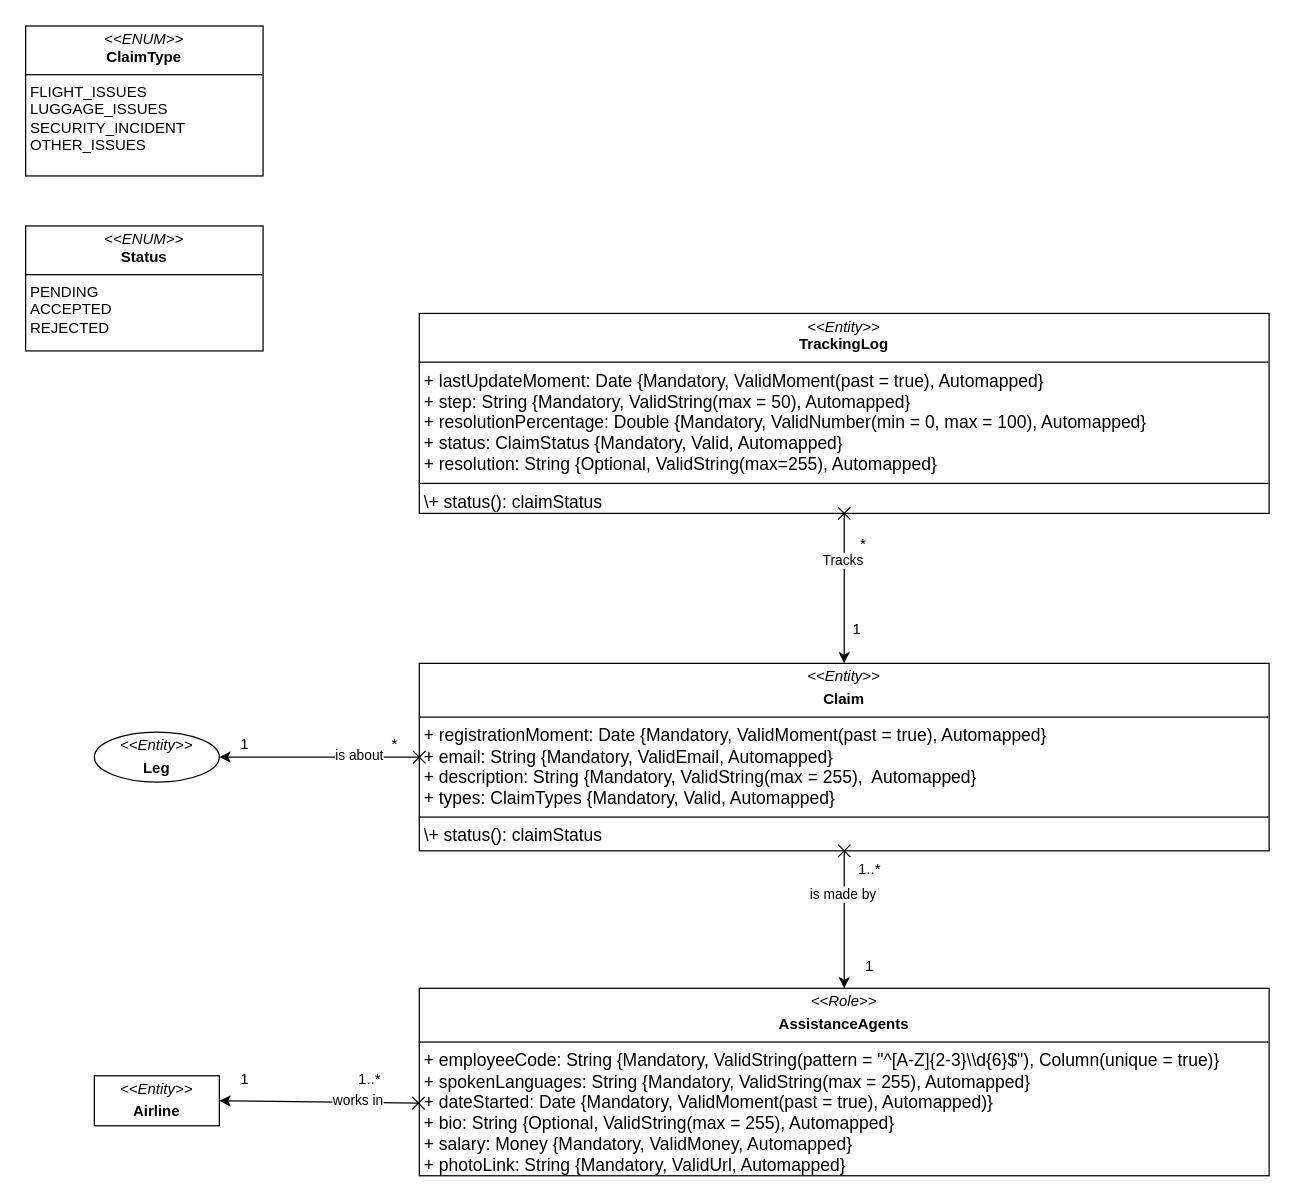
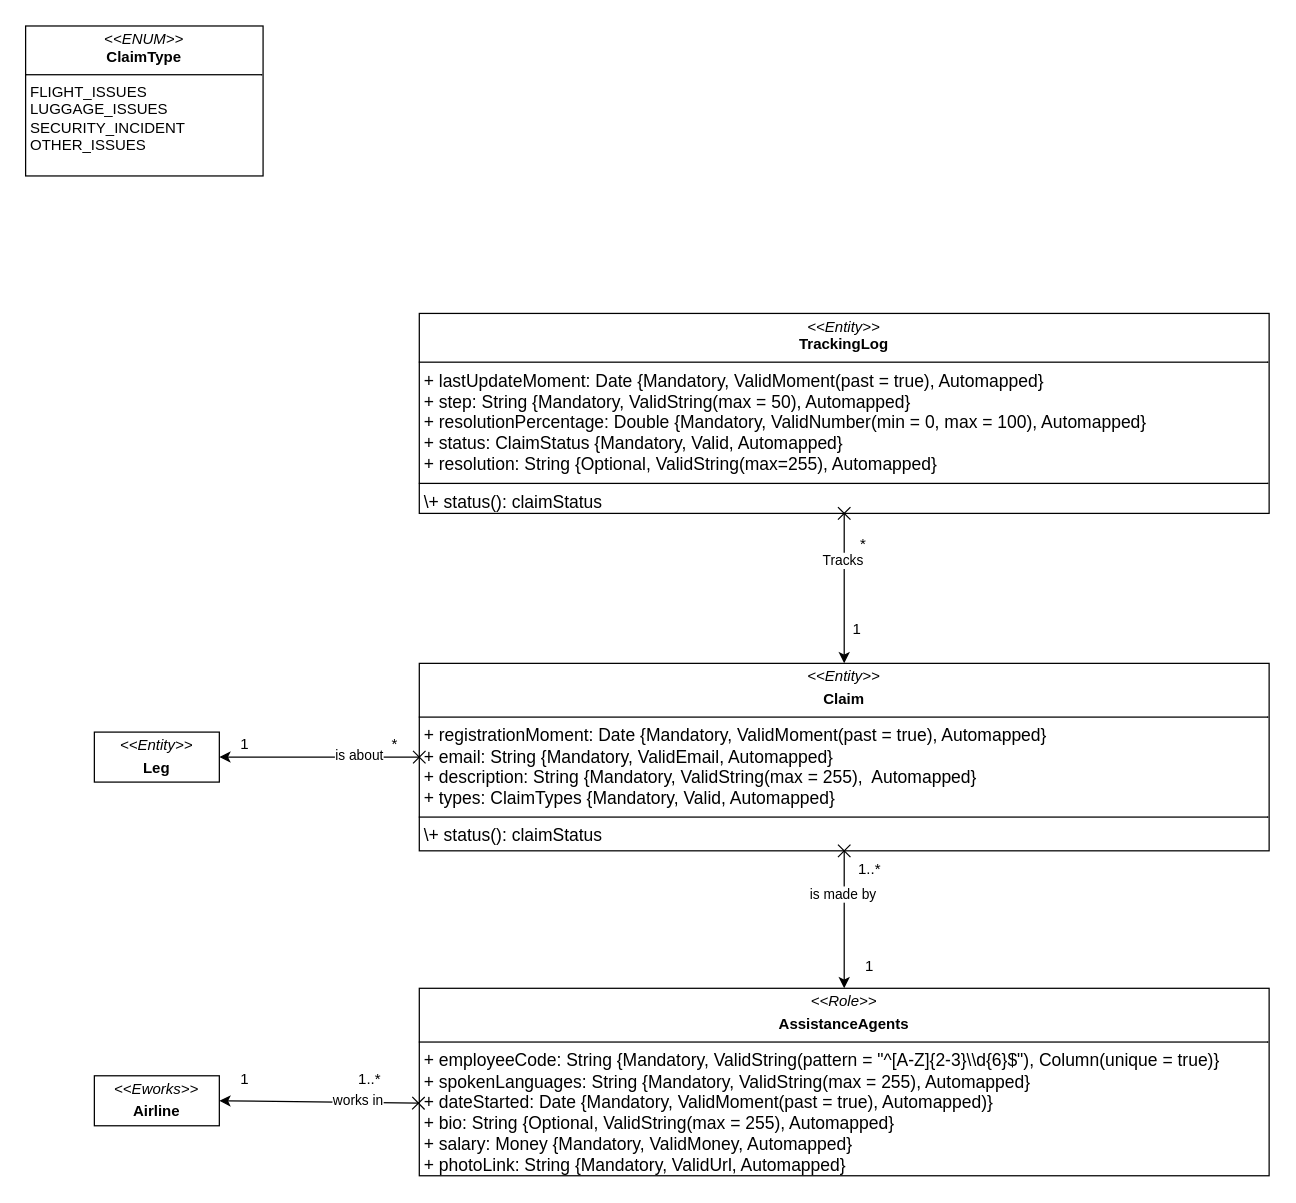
- <mxCell id="24" value="&lt;p style=&quot;margin:0px;margin-top:4px;text-align:center;&quot;&gt;&lt;i&gt;&amp;lt;&amp;lt;ENUM&amp;gt;&amp;gt;&lt;/i&gt;&lt;br&gt;&lt;b&gt;Status&lt;/b&gt;&lt;/p&gt;&lt;hr size=&quot;1&quot; style=&quot;border-style:solid;&quot;&gt;&lt;p style=&quot;margin:0px;margin-left:4px;&quot;&gt;PENDING&amp;nbsp;&lt;/p&gt;&lt;p style=&quot;margin:0px;margin-left:4px;&quot;&gt;ACCEPTED&lt;/p&gt;&lt;p style=&quot;margin:0px;margin-left:4px;&quot;&gt;REJECTED&lt;/p&gt;" style="verticalAlign=top;align=left;overflow=fill;html=1;whiteSpace=wrap;" vertex="1" parent="1"><mxGeometry x="20" y="180" width="190" height="100" as="geometry" /></mxCell>
- <mxCell id="18" value="&lt;p style=&quot;margin:0px;margin-top:4px;text-align:center;&quot;&gt;&lt;i&gt;&amp;lt;&amp;lt;E&lt;/i&gt;&lt;i style=&quot;background-color: initial;&quot;&gt;ntity&amp;gt;&amp;gt;&lt;/i&gt;&lt;/p&gt;&lt;p style=&quot;margin:0px;margin-top:4px;text-align:center;&quot;&gt;&lt;b&gt;Leg&lt;/b&gt;&lt;/p&gt;&lt;hr size=&quot;1&quot; style=&quot;border-style:solid;&quot;&gt;&lt;p style=&quot;margin:0px;margin-left:4px;&quot;&gt;&lt;br&gt;&lt;/p&gt;" style="ellipse;verticalAlign=top;align=left;overflow=fill;html=1;whiteSpace=wrap;" vertex="1" parent="1"><mxGeometry x="75" y="585" width="100" height="40" as="geometry" /></mxCell>
+ <mxCell id="18" value="&lt;p style=&quot;margin:0px;margin-top:4px;text-align:center;&quot;&gt;&lt;i&gt;&amp;lt;&amp;lt;E&lt;/i&gt;&lt;i style=&quot;background-color: initial;&quot;&gt;ntity&amp;gt;&amp;gt;&lt;/i&gt;&lt;/p&gt;&lt;p style=&quot;margin:0px;margin-top:4px;text-align:center;&quot;&gt;&lt;b&gt;Leg&lt;/b&gt;&lt;/p&gt;&lt;hr size=&quot;1&quot; style=&quot;border-style:solid;&quot;&gt;&lt;p style=&quot;margin:0px;margin-left:4px;&quot;&gt;&lt;br&gt;&lt;/p&gt;" style="verticalAlign=top;align=left;overflow=fill;html=1;whiteSpace=wrap;" vertex="1" parent="1"><mxGeometry x="75" y="585" width="100" height="40" as="geometry" /></mxCell>
- <mxCell id="13" value="&lt;p style=&quot;margin:0px;margin-top:4px;text-align:center;&quot;&gt;&lt;i&gt;&amp;lt;&amp;lt;E&lt;/i&gt;&lt;i style=&quot;background-color: initial;&quot;&gt;ntity&amp;gt;&amp;gt;&lt;/i&gt;&lt;/p&gt;&lt;p style=&quot;margin:0px;margin-top:4px;text-align:center;&quot;&gt;&lt;b&gt;Airline&lt;/b&gt;&lt;/p&gt;&lt;hr size=&quot;1&quot; style=&quot;border-style:solid;&quot;&gt;&lt;p style=&quot;margin:0px;margin-left:4px;&quot;&gt;&lt;br&gt;&lt;/p&gt;" style="verticalAlign=top;align=left;overflow=fill;html=1;whiteSpace=wrap;" vertex="1" parent="1"><mxGeometry x="75" y="860" width="100" height="40" as="geometry" /></mxCell>
+ <mxCell id="13" value="&lt;p style=&quot;margin:0px;margin-top:4px;text-align:center;&quot;&gt;&lt;i&gt;&amp;lt;&amp;lt;E&lt;/i&gt;&lt;i style=&quot;background-color: initial;&quot;&gt;works&amp;gt;&amp;gt;&lt;/i&gt;&lt;/p&gt;&lt;p style=&quot;margin:0px;margin-top:4px;text-align:center;&quot;&gt;&lt;b&gt;Airline&lt;/b&gt;&lt;/p&gt;&lt;hr size=&quot;1&quot; style=&quot;border-style:solid;&quot;&gt;&lt;p style=&quot;margin:0px;margin-left:4px;&quot;&gt;&lt;br&gt;&lt;/p&gt;" style="verticalAlign=top;align=left;overflow=fill;html=1;whiteSpace=wrap;" vertex="1" parent="1"><mxGeometry x="75" y="860" width="100" height="40" as="geometry" /></mxCell>
